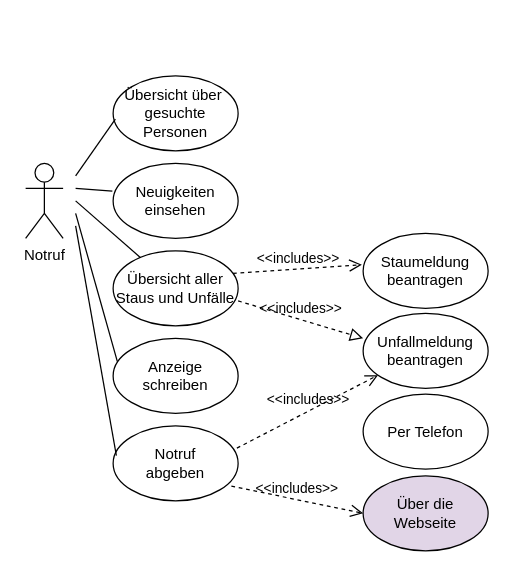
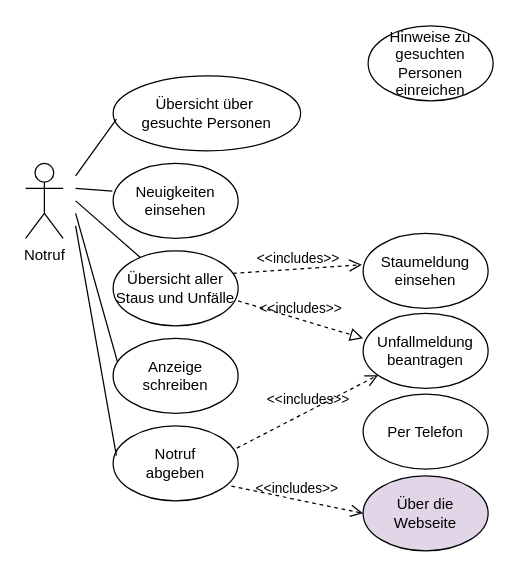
+ <mxCell id="8" value="Hinweise zu&lt;br&gt;gesuchten Personen&lt;br&gt;einreichen" style="ellipse;whiteSpace=wrap;html=1;" vertex="1" parent="1"><mxGeometry x="294" y="20" width="100" height="60" as="geometry" /></mxCell>
- <mxCell id="3" value="Übersicht über&amp;nbsp;&lt;br&gt;gesuchte Personen" style="ellipse;whiteSpace=wrap;html=1;" vertex="1" parent="1"><mxGeometry x="90" y="60" width="100" height="60" as="geometry" /></mxCell>
+ <mxCell id="3" value="Übersicht über&amp;nbsp;&lt;br&gt;gesuchte Personen" style="ellipse;whiteSpace=wrap;html=1;" vertex="1" parent="1"><mxGeometry x="90" y="60" width="150" height="60" as="geometry" /></mxCell>
- <mxCell id="6" value="Staumeldung&lt;br&gt;beantragen" style="ellipse;whiteSpace=wrap;html=1;" vertex="1" parent="1"><mxGeometry x="290" y="186" width="100" height="60" as="geometry" /></mxCell>
+ <mxCell id="6" value="Staumeldung&lt;br&gt;einsehen" style="ellipse;whiteSpace=wrap;html=1;" vertex="1" parent="1"><mxGeometry x="290" y="186" width="100" height="60" as="geometry" /></mxCell>
